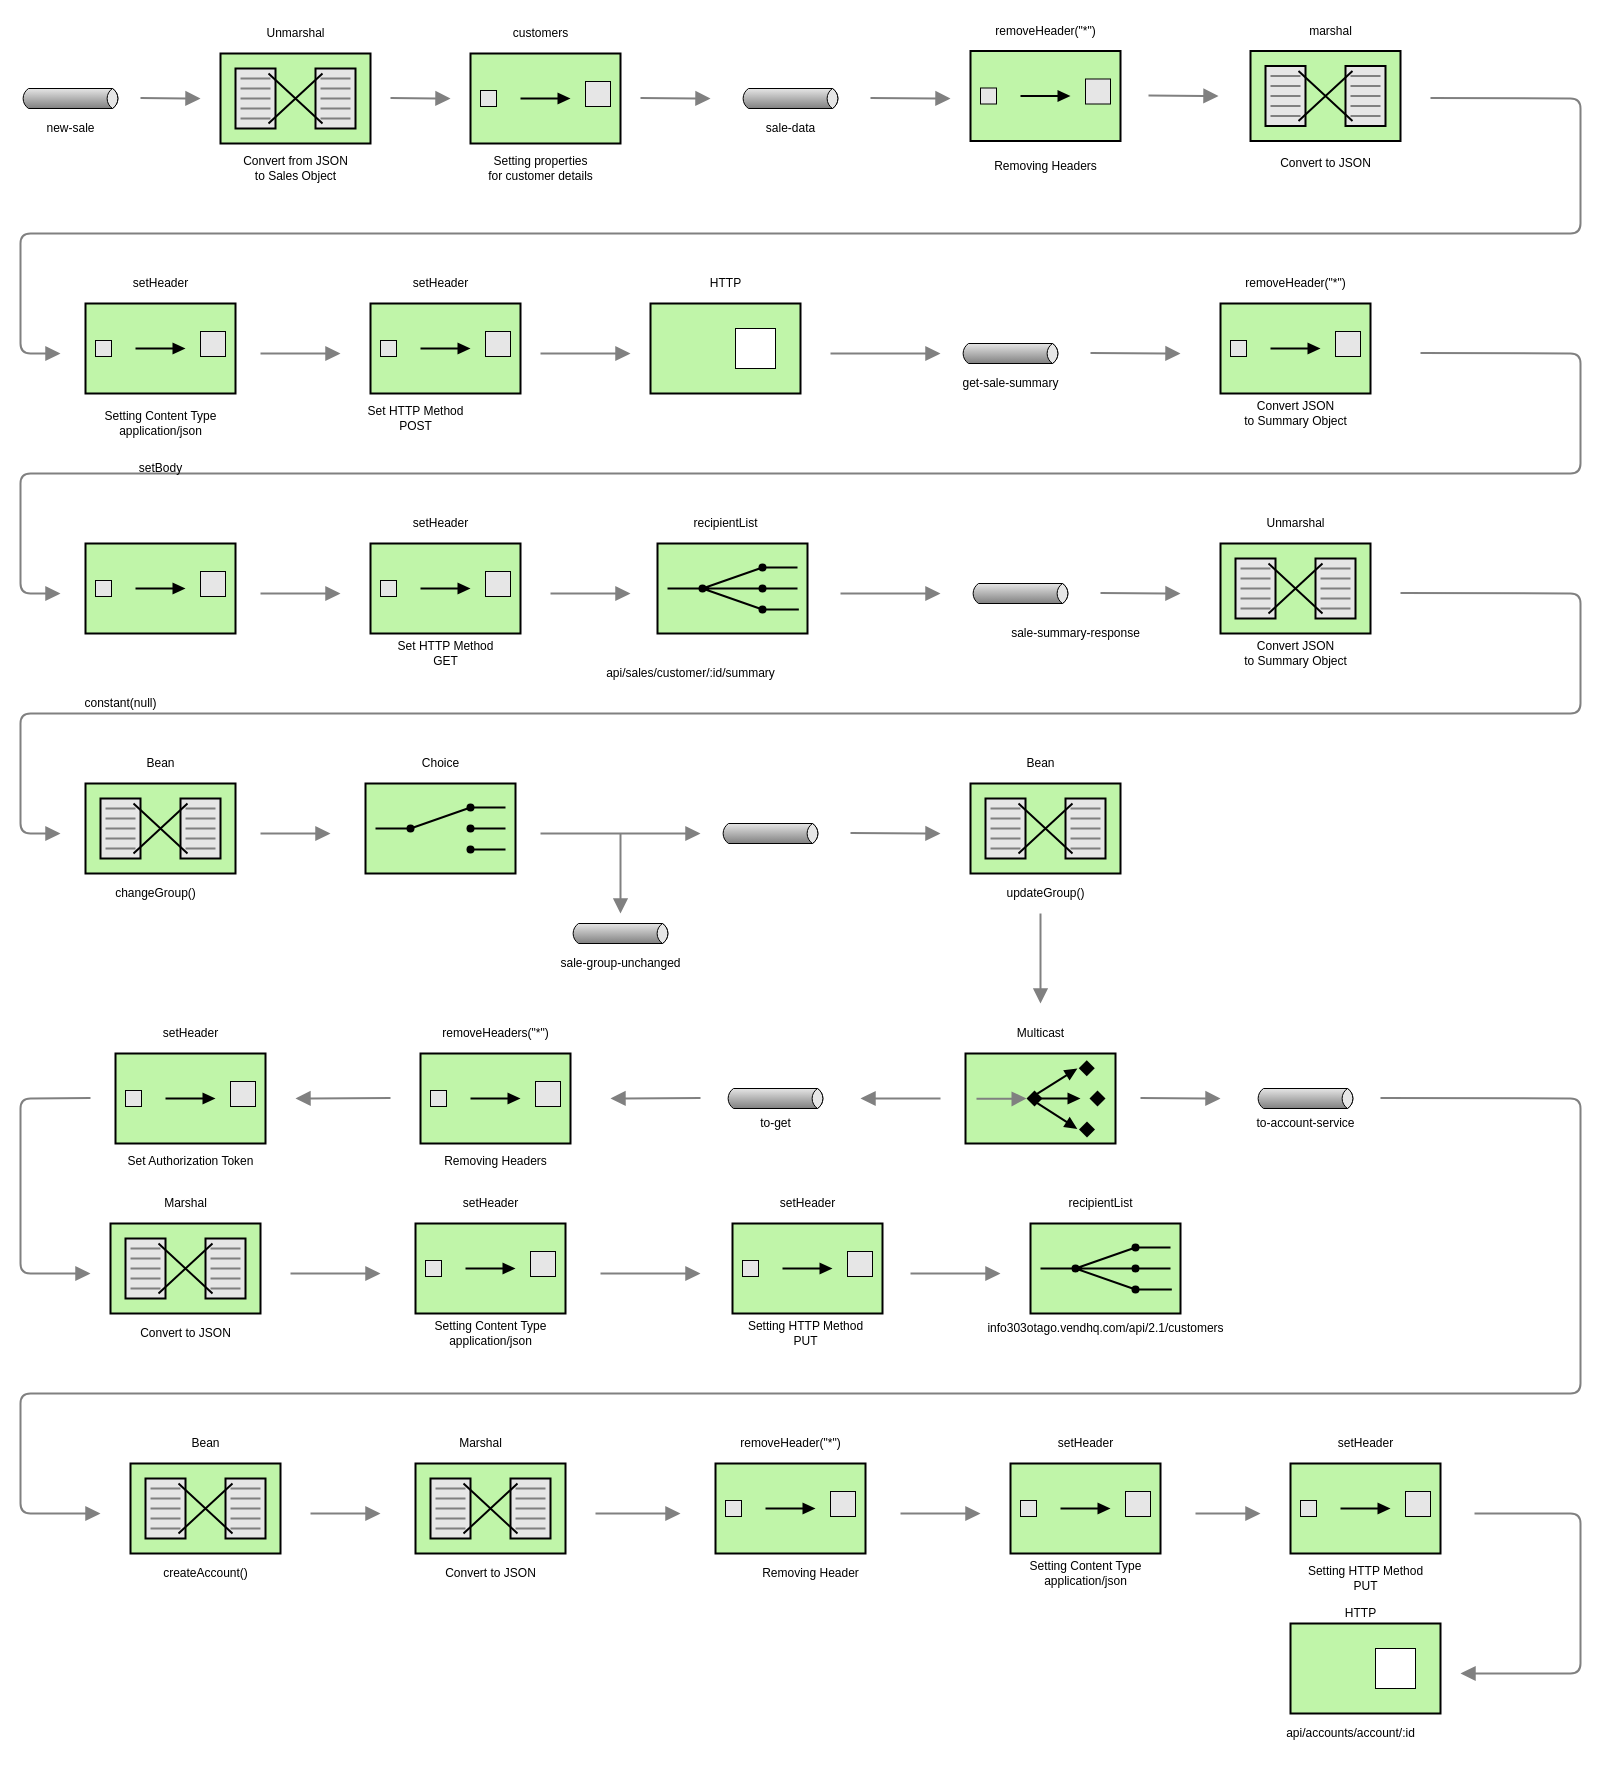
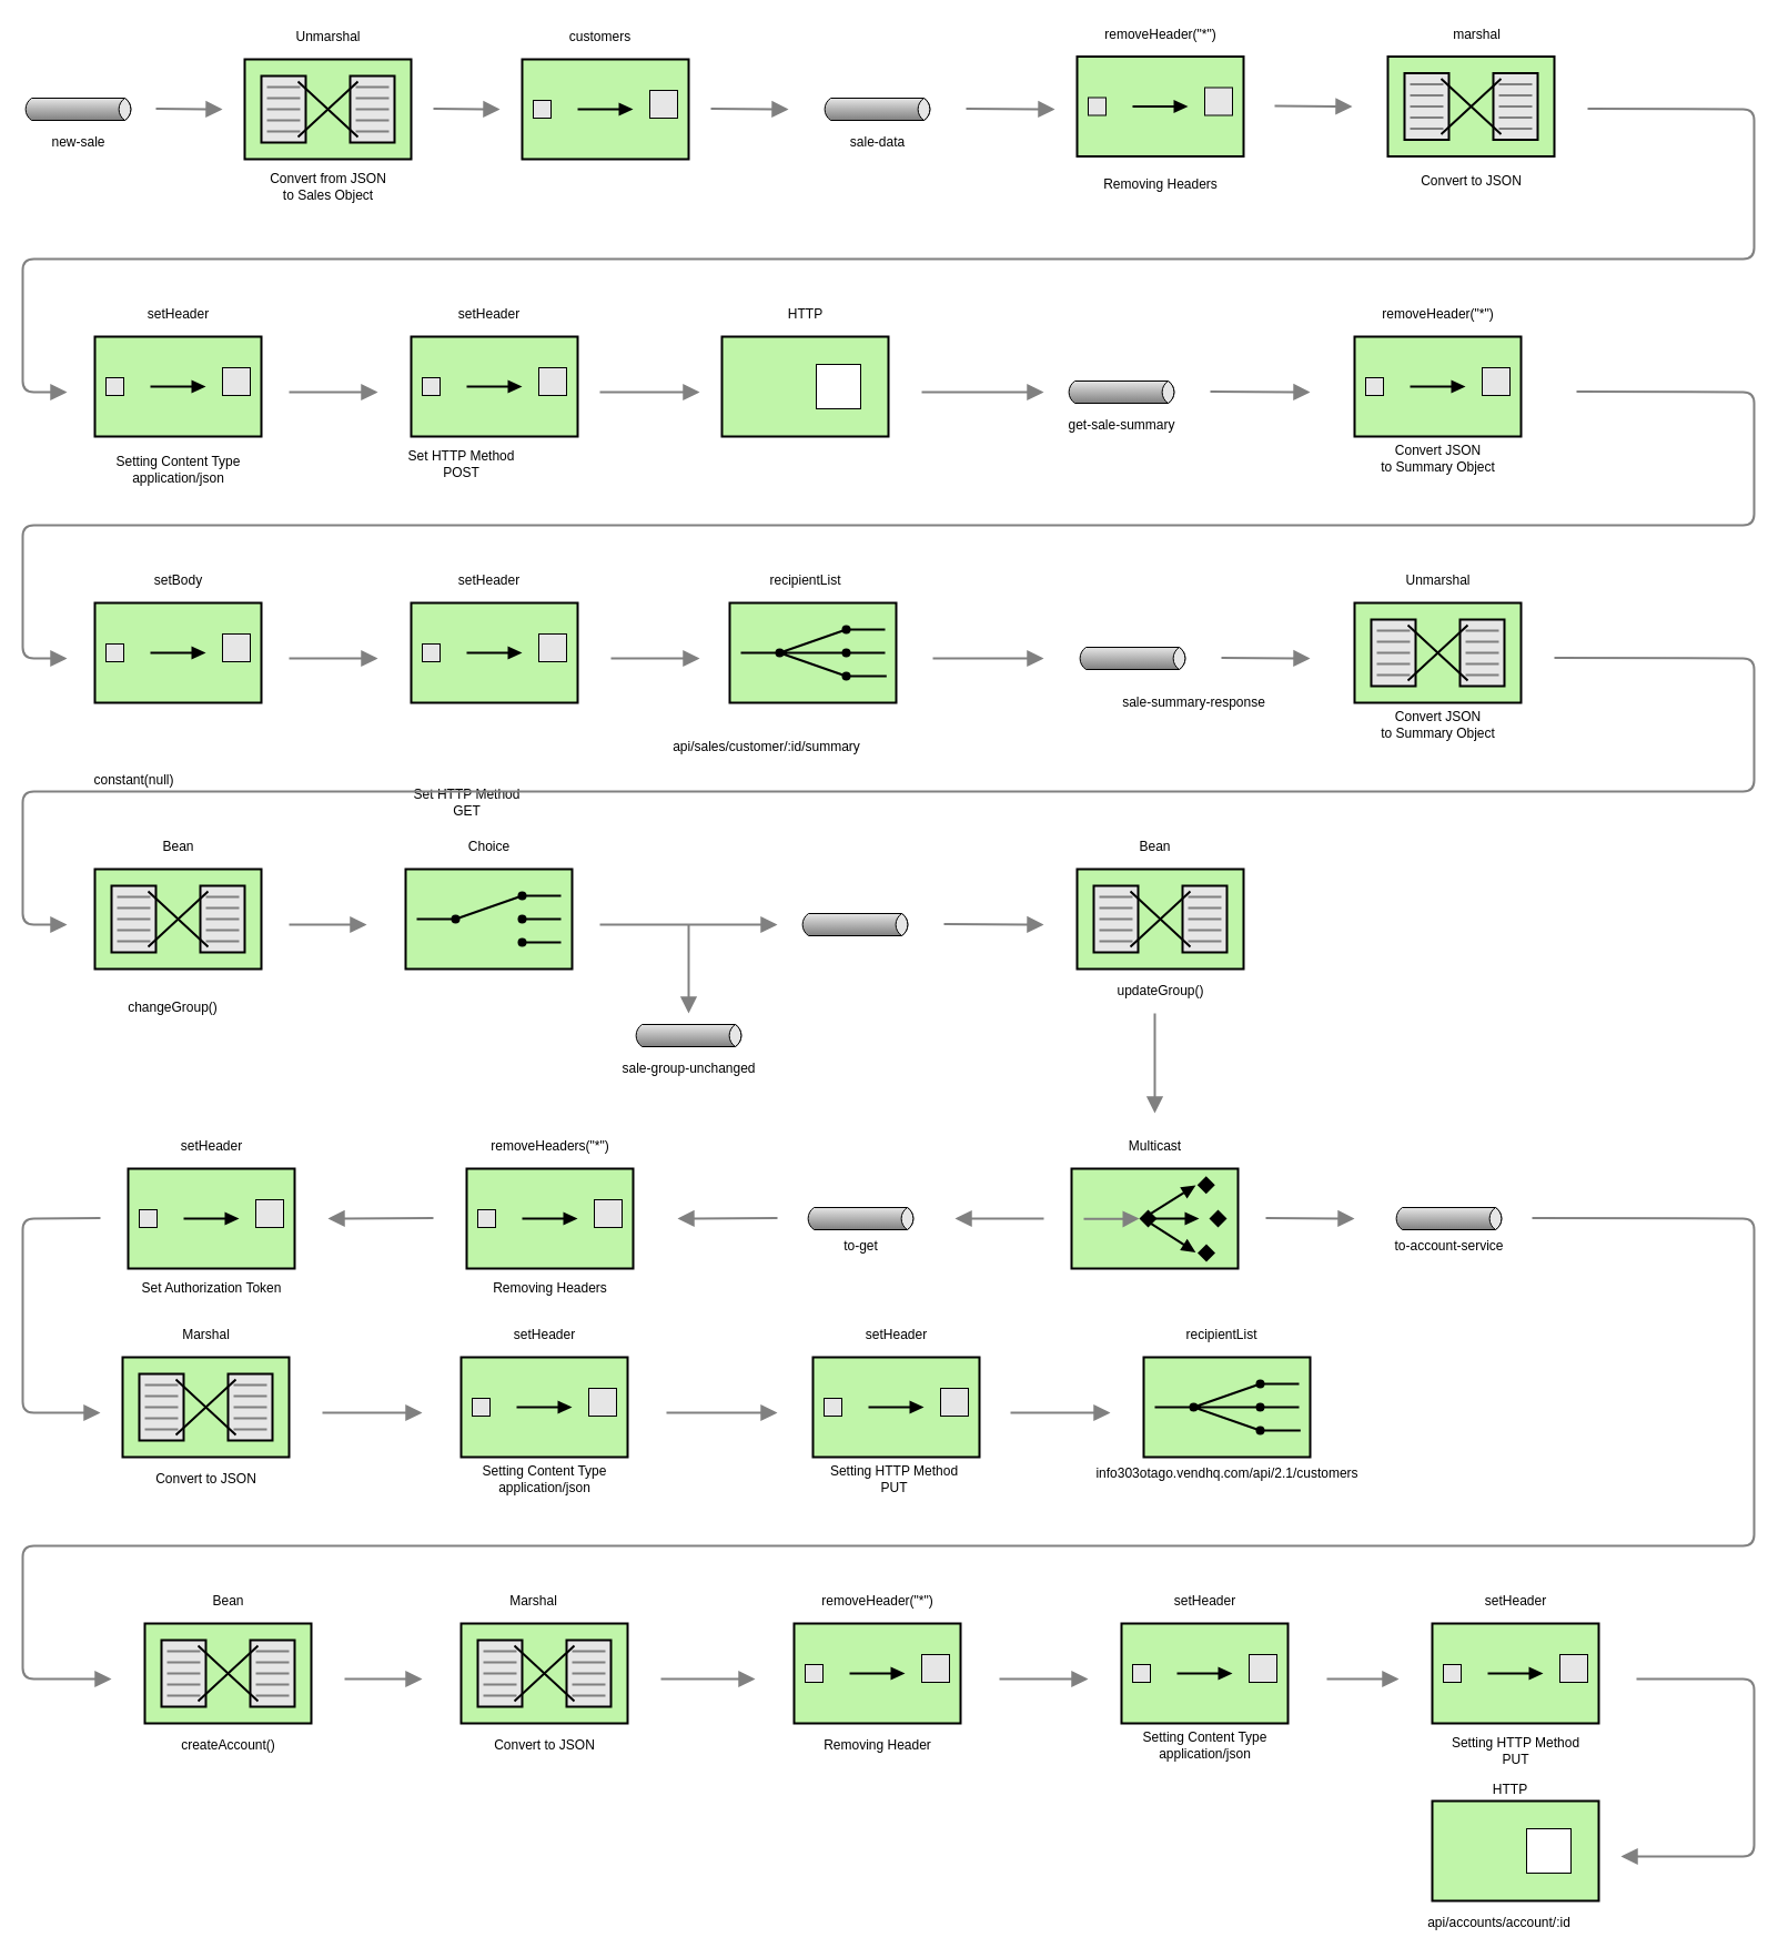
- <mxCell id="11" value="Setting properties &lt;br&gt;for customer details" style="text;html=1;align=center;verticalAlign=middle;resizable=0;points=[];autosize=1;strokeColor=none;" vertex="1" parent="1"><mxGeometry x="480" y="153" width="120" height="30" as="geometry" /></mxCell>
- <mxCell id="44" value="setBody" style="text;html=1;align=center;verticalAlign=middle;resizable=0;points=[];autosize=1;strokeColor=none;" vertex="1" parent="1"><mxGeometry x="130" y="458" width="60" height="20" as="geometry" /></mxCell>
+ <mxCell id="44" value="setBody" style="text;html=1;align=center;verticalAlign=middle;resizable=0;points=[];autosize=1;strokeColor=none;" vertex="1" parent="1"><mxGeometry x="130" y="513" width="60" height="20" as="geometry" /></mxCell>
- <mxCell id="49" value="Set HTTP Method&lt;br&gt;GET" style="text;html=1;align=center;verticalAlign=middle;resizable=0;points=[];autosize=1;strokeColor=none;" vertex="1" parent="1"><mxGeometry x="390" y="638" width="110" height="30" as="geometry" /></mxCell>
+ <mxCell id="49" value="Set HTTP Method&lt;br&gt;GET" style="text;html=1;align=center;verticalAlign=middle;resizable=0;points=[];autosize=1;strokeColor=none;" vertex="1" parent="1"><mxGeometry x="365" y="708" width="110" height="30" as="geometry" /></mxCell>
- <mxCell id="63" value="changeGroup()" style="text;html=1;align=center;verticalAlign=middle;resizable=0;points=[];autosize=1;strokeColor=none;" vertex="1" parent="1"><mxGeometry x="105" y="883" width="100" height="20" as="geometry" /></mxCell>
+ <mxCell id="63" value="changeGroup()" style="text;html=1;align=center;verticalAlign=middle;resizable=0;points=[];autosize=1;strokeColor=none;" vertex="1" parent="1"><mxGeometry x="105" y="898" width="100" height="20" as="geometry" /></mxCell>
- <mxCell id="121" value="Removing Header" style="text;html=1;align=center;verticalAlign=middle;resizable=0;points=[];autosize=1;strokeColor=none;" vertex="1" parent="1"><mxGeometry x="755" y="1563" width="110" height="20" as="geometry" /></mxCell>
+ <mxCell id="121" value="Removing Header" style="text;html=1;align=center;verticalAlign=middle;resizable=0;points=[];autosize=1;strokeColor=none;" vertex="1" parent="1"><mxGeometry x="735" y="1563" width="110" height="20" as="geometry" /></mxCell>
